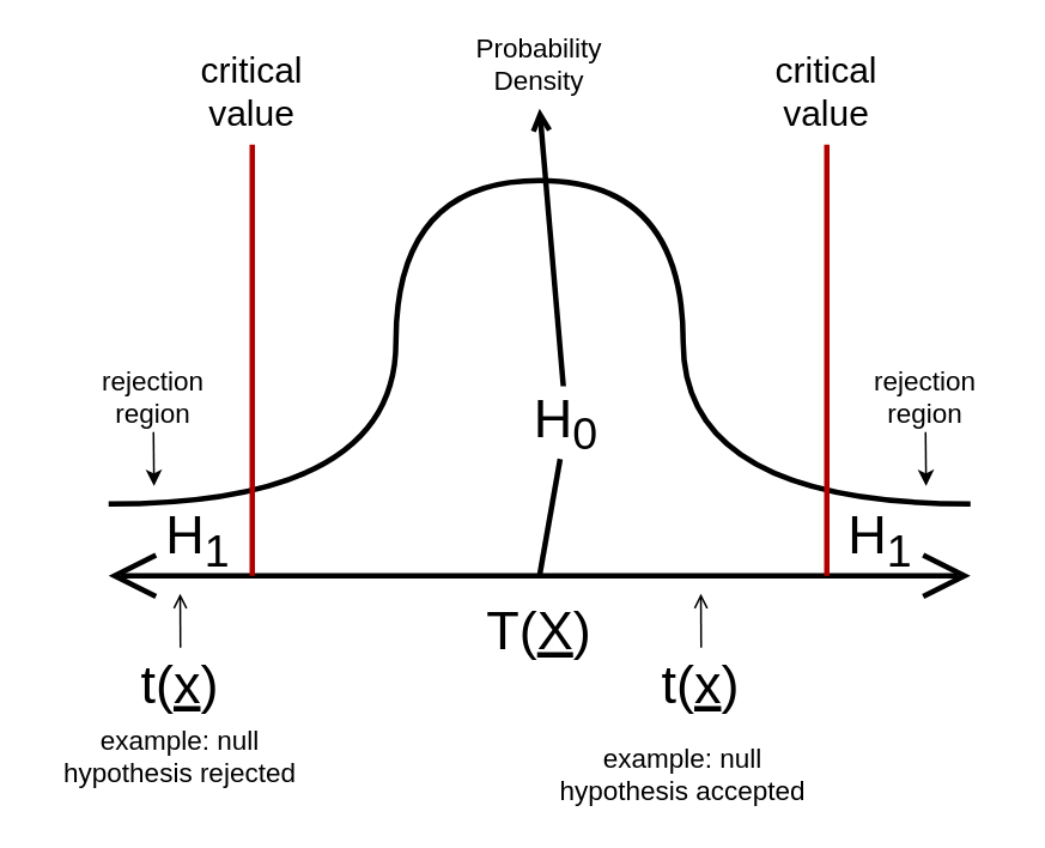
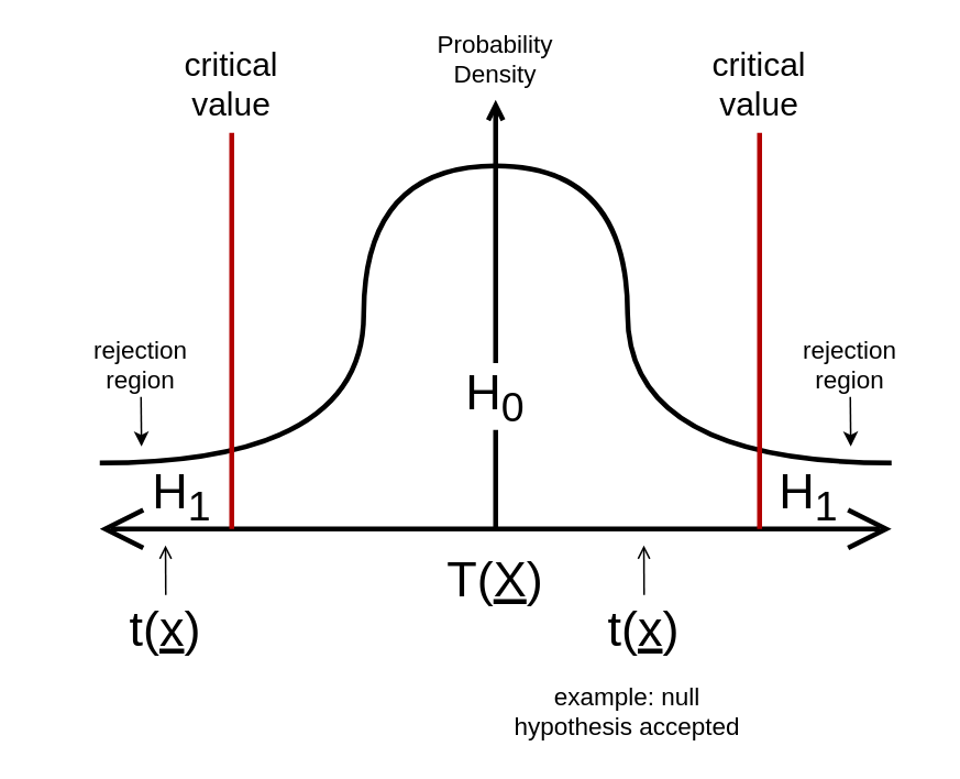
- <mxCell id="16" value="H&lt;sub&gt;0&lt;/sub&gt;" style="text;html=1;strokeColor=none;fillColor=none;align=center;verticalAlign=middle;whiteSpace=wrap;rounded=0;fontSize=30;labelBackgroundColor=default;" vertex="1" parent="1"><mxGeometry x="285" y="215" width="60" height="40" as="geometry" /></mxCell>
+ <mxCell id="16" value="H&lt;sub&gt;0&lt;/sub&gt;" style="text;html=1;strokeColor=none;fillColor=none;align=center;verticalAlign=middle;whiteSpace=wrap;rounded=0;fontSize=30;labelBackgroundColor=default;" vertex="1" parent="1"><mxGeometry x="270" y="220" width="60" height="40" as="geometry" /></mxCell>
- <mxCell id="22" value="example: null hypothesis rejected" style="text;html=1;strokeColor=none;fillColor=none;align=center;verticalAlign=middle;whiteSpace=wrap;rounded=0;labelBackgroundColor=none;fontSize=15;" vertex="1" parent="1"><mxGeometry x="20" y="400" width="160" height="40" as="geometry" /></mxCell>
